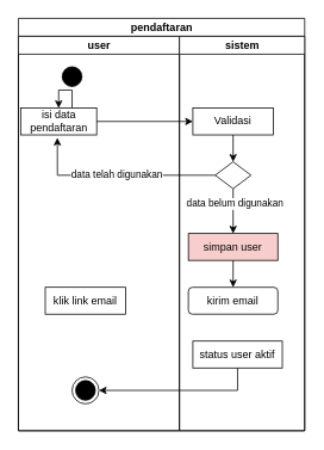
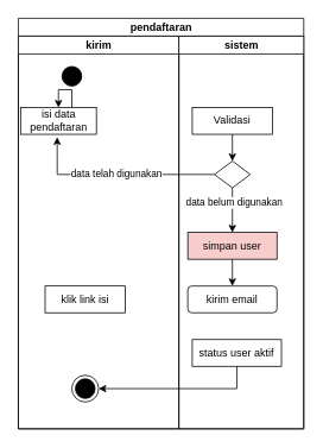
- <mxCell id="3" value="user" style="swimlane;startSize=20;html=1;" parent="2" vertex="1"><mxGeometry y="20" width="180" height="440" as="geometry" /></mxCell>
+ <mxCell id="3" value="kirim" style="swimlane;startSize=20;html=1;" parent="2" vertex="1"><mxGeometry y="20" width="180" height="440" as="geometry" /></mxCell>
- <mxCell id="12" style="edgeStyle=orthogonalEdgeStyle;rounded=0;orthogonalLoop=1;jettySize=auto;html=1;exitX=1;exitY=0.5;exitDx=0;exitDy=0;entryX=0;entryY=0.5;entryDx=0;entryDy=0;" parent="2" source="7" target="15" edge="1"><mxGeometry relative="1" as="geometry"><mxPoint x="130.0" y="135.19" as="targetPoint" /></mxGeometry></mxCell>
- <mxCell id="9" value="klik link email" style="html=1;whiteSpace=wrap;" parent="3" vertex="1"><mxGeometry x="30" y="280" width="90" height="30" as="geometry" /></mxCell>
+ <mxCell id="9" value="klik link isi" style="html=1;whiteSpace=wrap;" parent="3" vertex="1"><mxGeometry x="30" y="280" width="90" height="30" as="geometry" /></mxCell>
